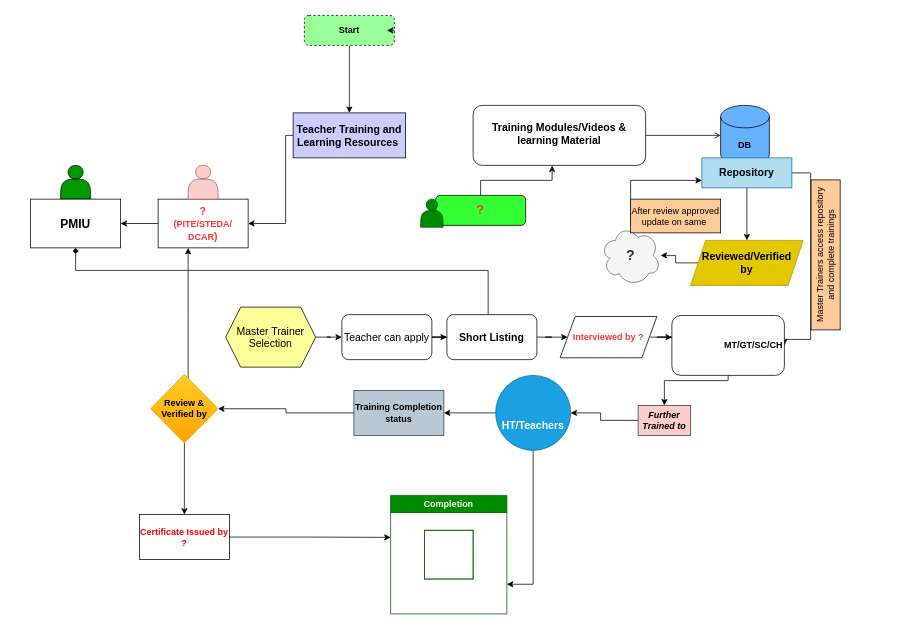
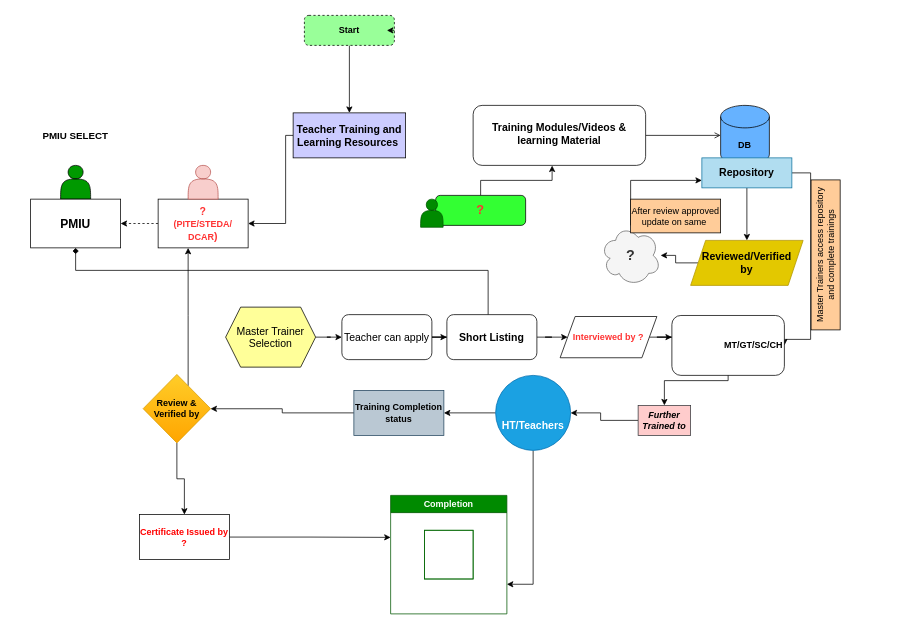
+ <mxCell id="15" value="PMIU SELECT" style="rounded=0;whiteSpace=wrap;html=1;fontSize=13;fontStyle=1;strokeColor=none;fillColor=none;" parent="1" vertex="1"><mxGeometry x="20" y="150" width="160" height="60" as="geometry" /></mxCell>
- <mxCell id="12" value="" style="edgeStyle=orthogonalEdgeStyle;rounded=0;orthogonalLoop=1;jettySize=auto;html=1;" parent="1" source="13" target="11" edge="1"><mxGeometry relative="1" as="geometry" /></mxCell>
+ <mxCell id="12" value="" style="edgeStyle=orthogonalEdgeStyle;rounded=0;orthogonalLoop=1;jettySize=auto;html=1;dashed=1;" parent="1" source="13" target="11" edge="1"><mxGeometry relative="1" as="geometry" /></mxCell>
- <mxCell id="51" value="Review &amp;amp; Verified by" style="rhombus;whiteSpace=wrap;html=1;fontStyle=1;fillColor=#ffcd28;gradientColor=#ffa500;strokeColor=#d79b00;" parent="1" vertex="1"><mxGeometry x="200" y="498.75" width="90" height="91.25" as="geometry" /></mxCell>
+ <mxCell id="51" value="Review &amp;amp; Verified by" style="rhombus;whiteSpace=wrap;html=1;fontStyle=1;fillColor=#ffcd28;gradientColor=#ffa500;strokeColor=#d79b00;" parent="1" vertex="1"><mxGeometry x="190" y="498.75" width="90" height="91.25" as="geometry" /></mxCell>
